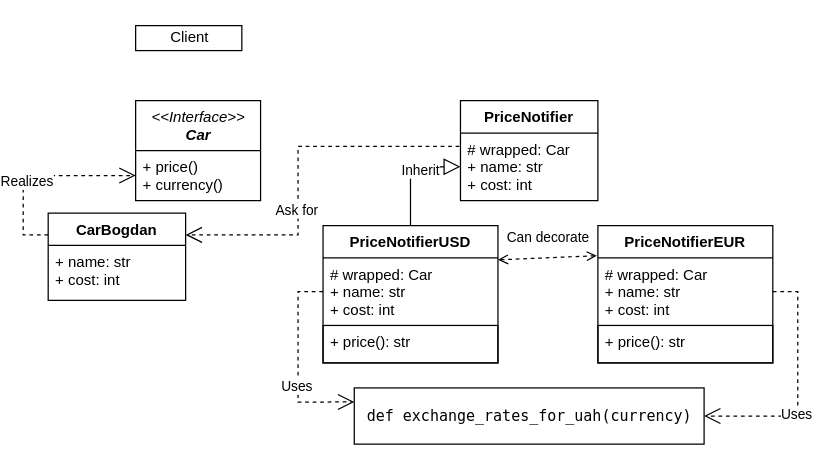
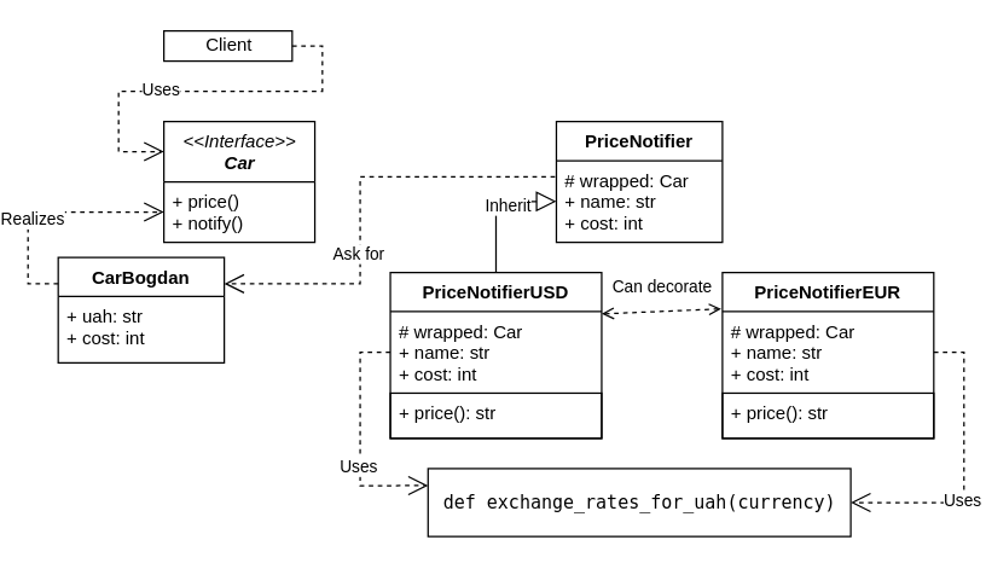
+ <mxCell id="20" style="edgeStyle=orthogonalEdgeStyle;rounded=0;orthogonalLoop=1;jettySize=auto;html=1;exitX=1;exitY=0.5;exitDx=0;exitDy=0;entryX=0;entryY=0.25;entryDx=0;entryDy=0;endSize=11;startSize=11;endArrow=open;endFill=0;dashed=1;fontColor=#000000;" edge="1" parent="1" source="19" target="2"><mxGeometry relative="1" as="geometry"><mxPoint x="60" y="290" as="sourcePoint" /><mxPoint x="125" y="405.75" as="targetPoint" /></mxGeometry></mxCell>
+ <mxCell id="21" value="Uses" style="edgeLabel;html=1;align=center;verticalAlign=middle;resizable=0;points=[];fontColor=#000000;" vertex="1" connectable="0" parent="20"><mxGeometry x="0.241" y="-2" relative="1" as="geometry"><mxPoint as="offset" /></mxGeometry></mxCell>
- <mxCell id="3" value="+ price()&#10;+ currency()" style="text;strokeColor=none;fillColor=none;align=left;verticalAlign=top;spacingLeft=4;spacingRight=4;overflow=hidden;rotatable=0;points=[[0,0.5],[1,0.5]];portConstraint=eastwest;" vertex="1" parent="2"><mxGeometry y="40" width="100" height="40" as="geometry" /></mxCell>
+ <mxCell id="3" value="+ price()&#10;+ notify()" style="text;strokeColor=none;fillColor=none;align=left;verticalAlign=top;spacingLeft=4;spacingRight=4;overflow=hidden;rotatable=0;points=[[0,0.5],[1,0.5]];portConstraint=eastwest;" vertex="1" parent="2"><mxGeometry y="40" width="100" height="40" as="geometry" /></mxCell>
- <mxCell id="5" value="+ name: str&#10;+ cost: int" style="text;strokeColor=none;fillColor=none;align=left;verticalAlign=top;spacingLeft=4;spacingRight=4;overflow=hidden;rotatable=0;points=[[0,0.5],[1,0.5]];portConstraint=eastwest;" vertex="1" parent="4"><mxGeometry y="26" width="110" height="44" as="geometry" /></mxCell>
+ <mxCell id="5" value="+ uah: str&#10;+ cost: int" style="text;strokeColor=none;fillColor=none;align=left;verticalAlign=top;spacingLeft=4;spacingRight=4;overflow=hidden;rotatable=0;points=[[0,0.5],[1,0.5]];portConstraint=eastwest;" vertex="1" parent="4"><mxGeometry y="26" width="110" height="44" as="geometry" /></mxCell>
